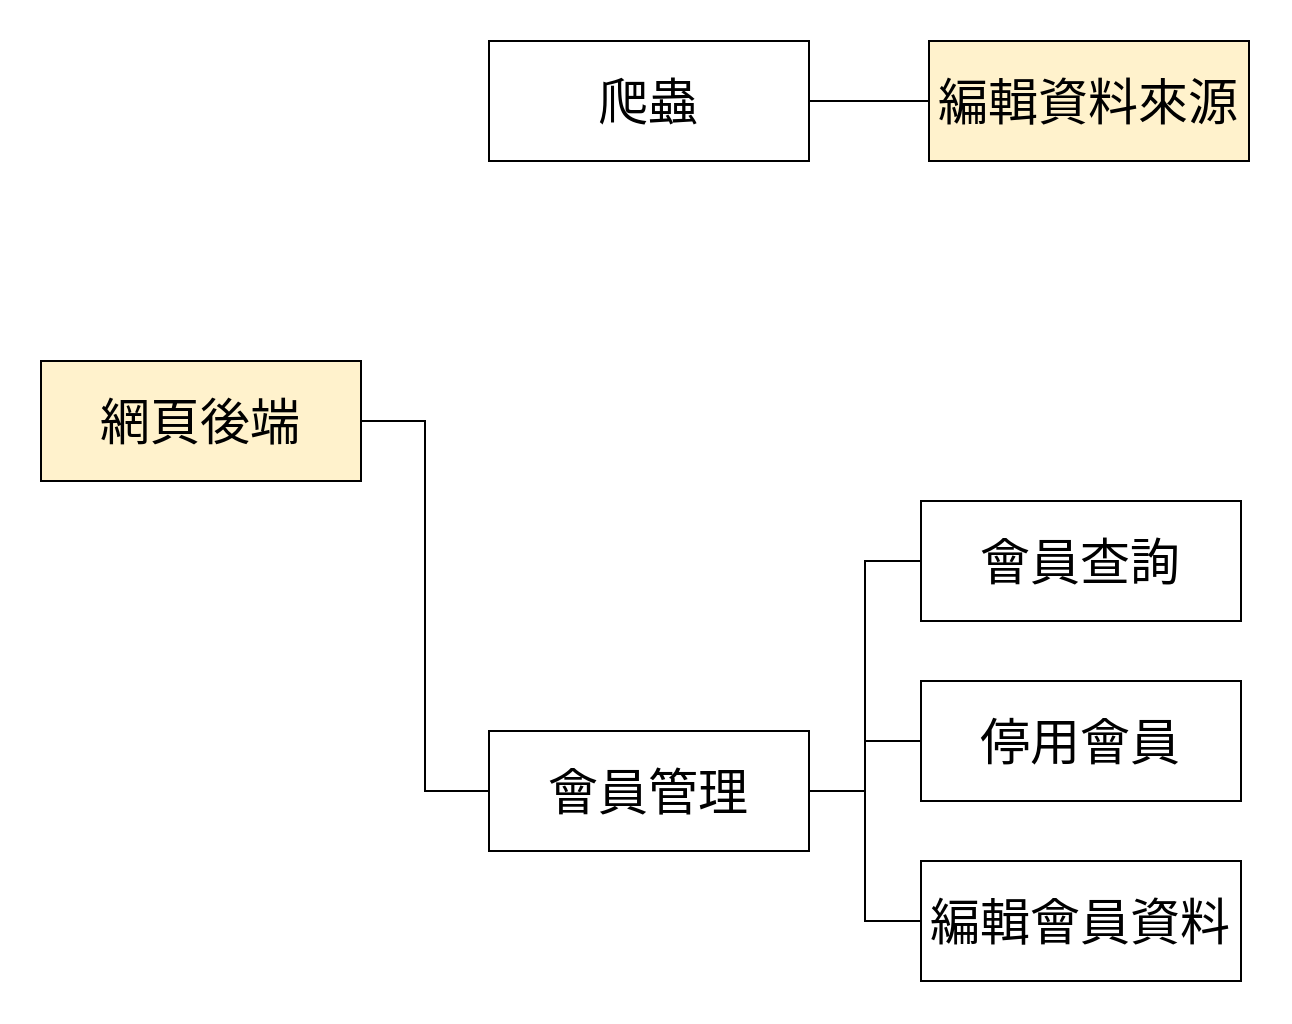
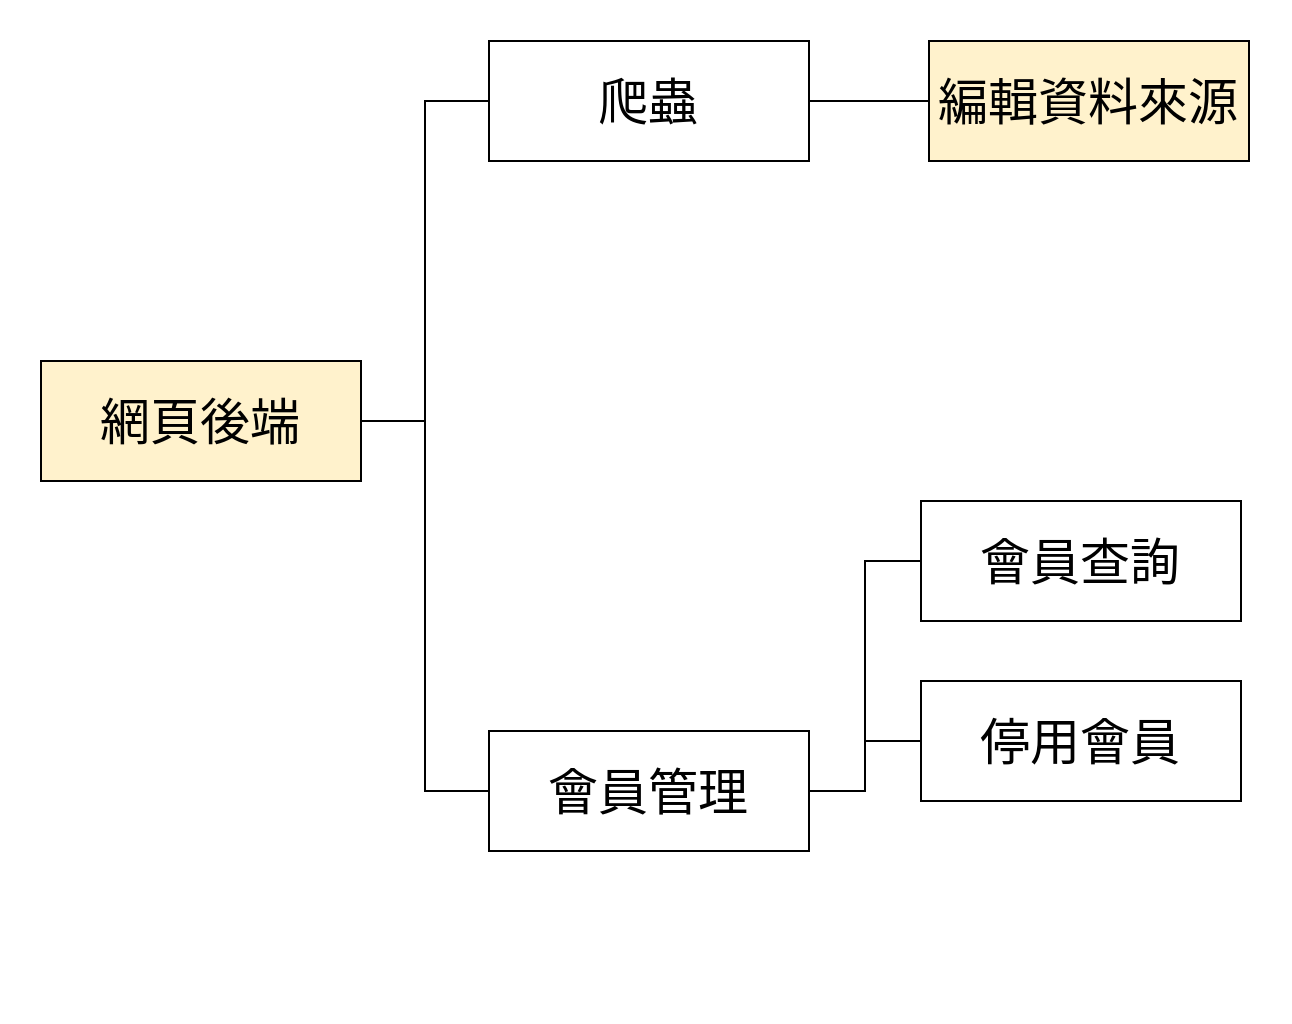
+ <mxCell id="2" style="edgeStyle=orthogonalEdgeStyle;rounded=0;orthogonalLoop=1;jettySize=auto;html=1;entryX=0;entryY=0.5;entryDx=0;entryDy=0;endArrow=none;endFill=0;" parent="1" source="4" target="6" edge="1"><mxGeometry relative="1" as="geometry" /></mxCell>
- <mxCell id="9" style="edgeStyle=orthogonalEdgeStyle;rounded=0;orthogonalLoop=1;jettySize=auto;html=1;entryX=0;entryY=0.5;entryDx=0;entryDy=0;endArrow=none;endFill=0;" parent="1" source="10" target="13" edge="1"><mxGeometry relative="1" as="geometry" /></mxCell>
- <mxCell id="13" value="&lt;font style=&quot;font-size: 25px;&quot;&gt;編輯&lt;/font&gt;&lt;font style=&quot;font-size: 25px;&quot;&gt;會員資料&lt;/font&gt;" style="rounded=0;whiteSpace=wrap;html=1;" parent="1" vertex="1"><mxGeometry x="460" y="430" width="160" height="60" as="geometry" /></mxCell>
